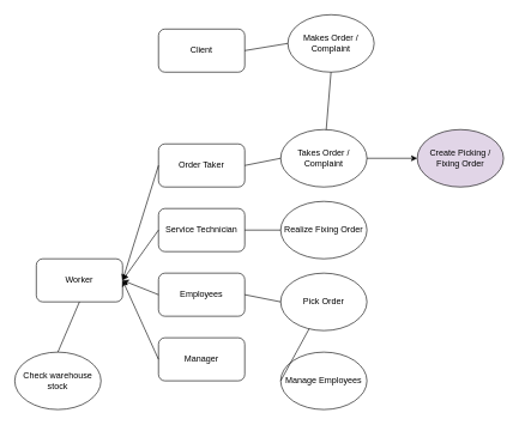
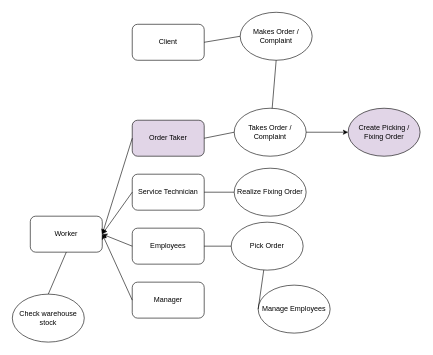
- <mxCell id="4" value="Order Taker" style="rounded=1;whiteSpace=wrap;html=1;" parent="1" vertex="1"><mxGeometry x="220" y="200" width="120" height="60" as="geometry" /></mxCell>
+ <mxCell id="4" value="Order Taker" style="rounded=1;whiteSpace=wrap;html=1;fillColor=#e1d5e7;" parent="1" vertex="1"><mxGeometry x="220" y="200" width="120" height="60" as="geometry" /></mxCell>
- <mxCell id="13" value="Pick Order" style="ellipse;whiteSpace=wrap;html=1;" parent="1" vertex="1"><mxGeometry x="390" y="380" width="120" height="80" as="geometry" /></mxCell>
+ <mxCell id="13" value="Pick Order" style="ellipse;whiteSpace=wrap;html=1;" parent="1" vertex="1"><mxGeometry x="385" y="370" width="120" height="80" as="geometry" /></mxCell>
- <mxCell id="22" value="Manage Employees" style="ellipse;whiteSpace=wrap;html=1;" vertex="1" parent="1"><mxGeometry x="390" y="490" width="120" height="80" as="geometry" /></mxCell>
+ <mxCell id="22" value="Manage Employees" style="ellipse;whiteSpace=wrap;html=1;" vertex="1" parent="1"><mxGeometry x="430" y="475" width="120" height="80" as="geometry" /></mxCell>
